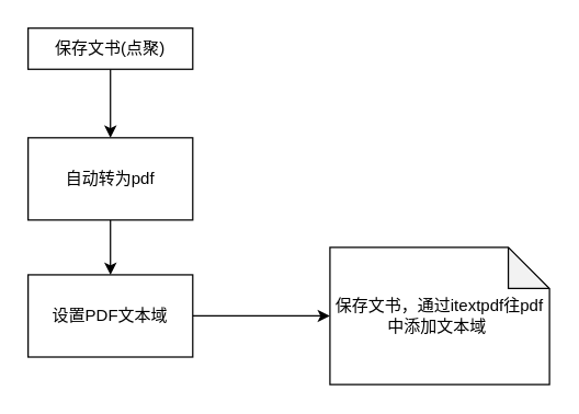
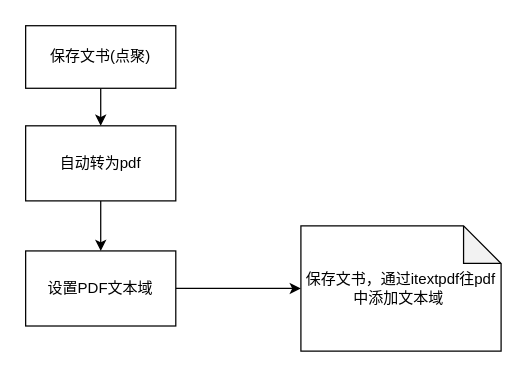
- <mxCell id="3" value="保存文书(点聚)" style="rounded=0;whiteSpace=wrap;html=1;" vertex="1" parent="1"><mxGeometry x="20" y="20" width="120" height="30" as="geometry" /></mxCell>
+ <mxCell id="3" value="保存文书(点聚)" style="rounded=0;whiteSpace=wrap;html=1;" vertex="1" parent="1"><mxGeometry x="20" y="20" width="120" height="50" as="geometry" /></mxCell>
